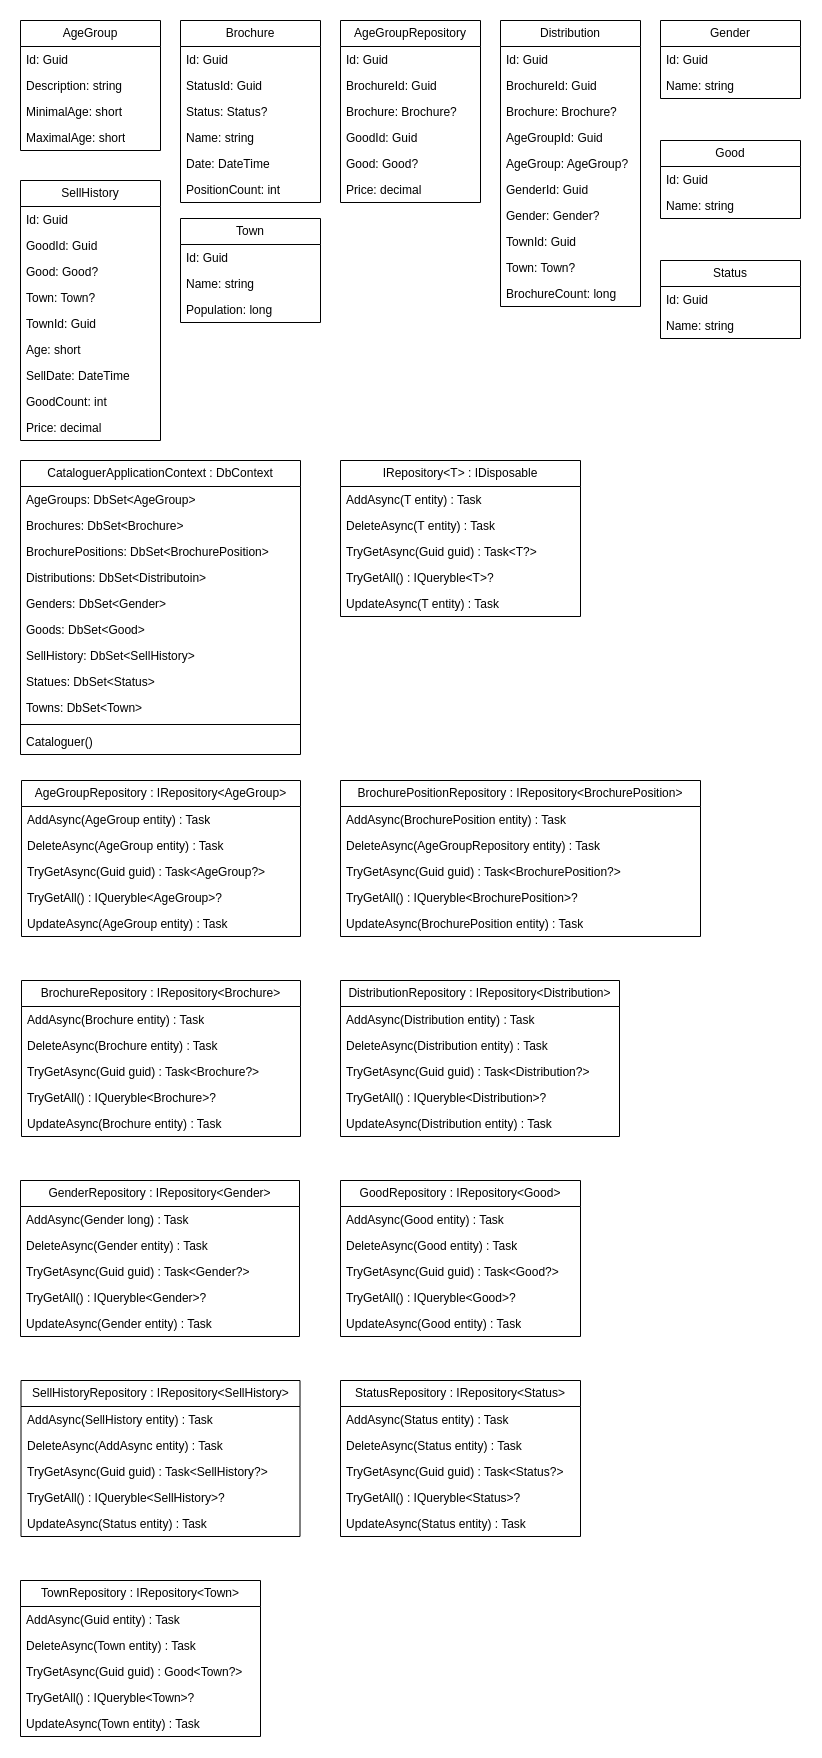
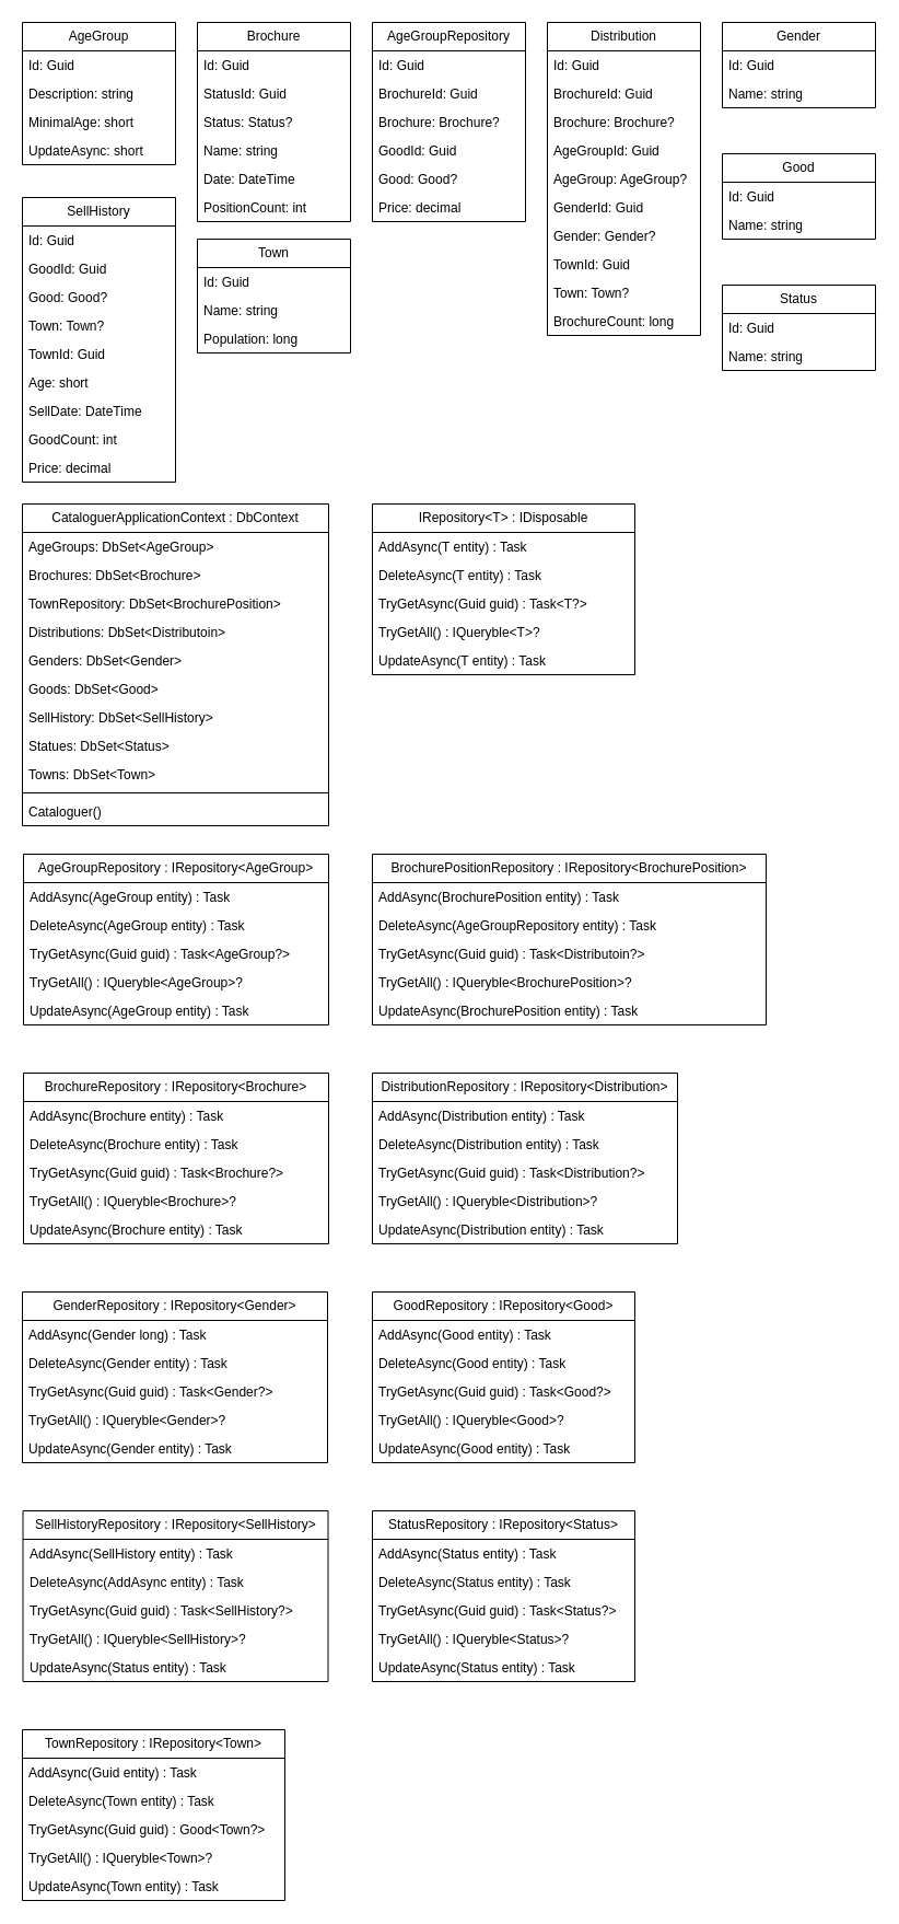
- <mxCell id="6" value="MaximalAge: short" style="text;strokeColor=none;fillColor=none;align=left;verticalAlign=top;spacingLeft=4;spacingRight=4;overflow=hidden;rotatable=0;points=[[0,0.5],[1,0.5]];portConstraint=eastwest;whiteSpace=wrap;html=1;" vertex="1" parent="2"><mxGeometry y="104" width="140" height="26" as="geometry" /></mxCell>
+ <mxCell id="6" value="UpdateAsync: short" style="text;strokeColor=none;fillColor=none;align=left;verticalAlign=top;spacingLeft=4;spacingRight=4;overflow=hidden;rotatable=0;points=[[0,0.5],[1,0.5]];portConstraint=eastwest;whiteSpace=wrap;html=1;" vertex="1" parent="2"><mxGeometry y="104" width="140" height="26" as="geometry" /></mxCell>
- <mxCell id="58" value="BrochurePositions: DbSet&amp;lt;BrochurePosition&amp;gt;" style="text;strokeColor=none;fillColor=none;align=left;verticalAlign=top;spacingLeft=4;spacingRight=4;overflow=hidden;rotatable=0;points=[[0,0.5],[1,0.5]];portConstraint=eastwest;whiteSpace=wrap;html=1;" vertex="1" parent="55"><mxGeometry y="78" width="280" height="26" as="geometry" /></mxCell>
+ <mxCell id="58" value="TownRepository: DbSet&amp;lt;BrochurePosition&amp;gt;" style="text;strokeColor=none;fillColor=none;align=left;verticalAlign=top;spacingLeft=4;spacingRight=4;overflow=hidden;rotatable=0;points=[[0,0.5],[1,0.5]];portConstraint=eastwest;whiteSpace=wrap;html=1;" vertex="1" parent="55"><mxGeometry y="78" width="280" height="26" as="geometry" /></mxCell>
- <mxCell id="82" value="TryGetAsync(Guid guid) : Task&amp;lt;BrochurePosition?&amp;gt;" style="text;strokeColor=none;fillColor=none;align=left;verticalAlign=top;spacingLeft=4;spacingRight=4;overflow=hidden;rotatable=0;points=[[0,0.5],[1,0.5]];portConstraint=eastwest;whiteSpace=wrap;html=1;" vertex="1" parent="79"><mxGeometry y="78" width="360" height="26" as="geometry" /></mxCell>
+ <mxCell id="82" value="TryGetAsync(Guid guid) : Task&amp;lt;Distributoin?&amp;gt;" style="text;strokeColor=none;fillColor=none;align=left;verticalAlign=top;spacingLeft=4;spacingRight=4;overflow=hidden;rotatable=0;points=[[0,0.5],[1,0.5]];portConstraint=eastwest;whiteSpace=wrap;html=1;" vertex="1" parent="79"><mxGeometry y="78" width="360" height="26" as="geometry" /></mxCell>
